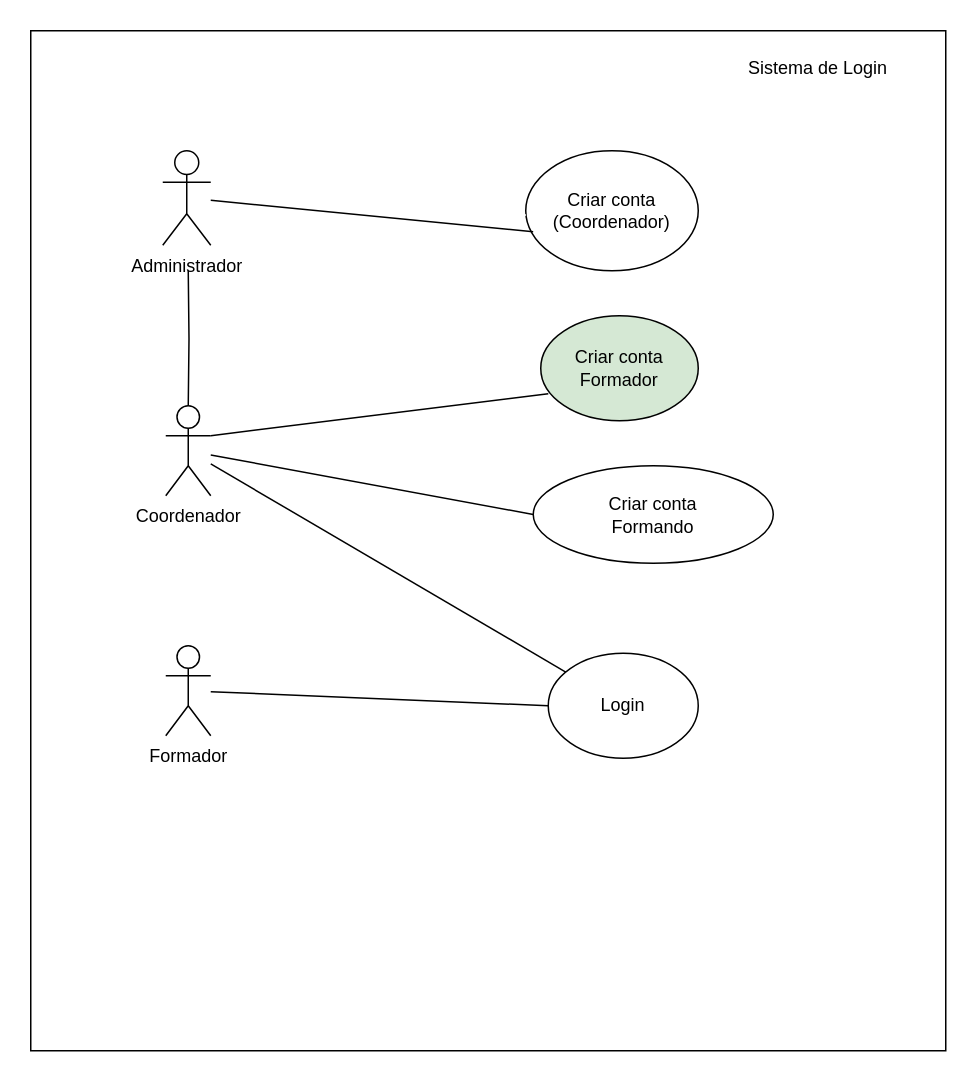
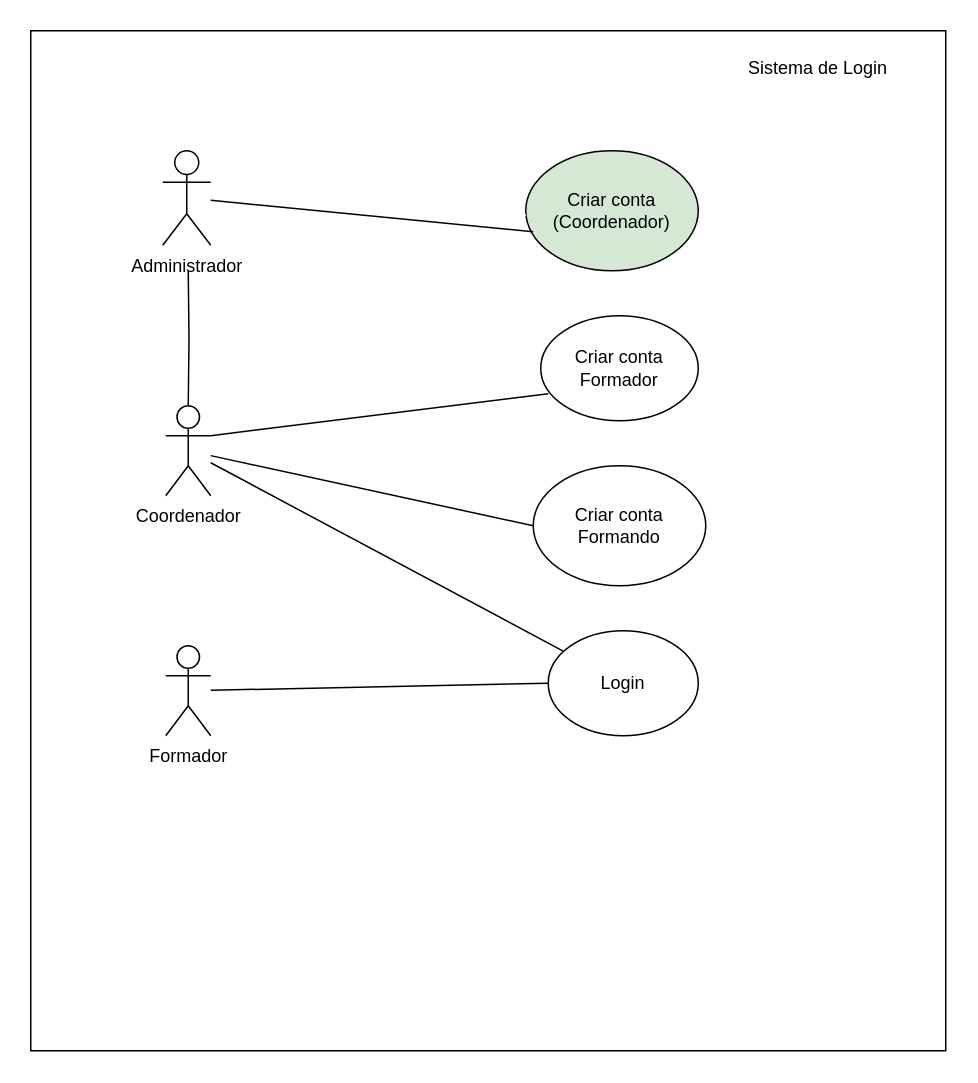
- <mxCell id="9" value="Criar conta&lt;br&gt;(Coordenador)" style="ellipse;whiteSpace=wrap;html=1;" parent="1" vertex="1"><mxGeometry x="350" y="100" width="115" height="80" as="geometry" /></mxCell>
+ <mxCell id="9" value="Criar conta&lt;br&gt;(Coordenador)" style="ellipse;whiteSpace=wrap;html=1;fillColor=#d5e8d4;" parent="1" vertex="1"><mxGeometry x="350" y="100" width="115" height="80" as="geometry" /></mxCell>
- <mxCell id="16" value="Criar conta Formador" style="ellipse;whiteSpace=wrap;html=1;fillColor=#d5e8d4;" parent="1" vertex="1"><mxGeometry x="360" y="210" width="105" height="70" as="geometry" /></mxCell>
+ <mxCell id="16" value="Criar conta Formador" style="ellipse;whiteSpace=wrap;html=1;" parent="1" vertex="1"><mxGeometry x="360" y="210" width="105" height="70" as="geometry" /></mxCell>
- <mxCell id="11" value="Criar conta&lt;br&gt;Formando" style="ellipse;whiteSpace=wrap;html=1;" parent="1" vertex="1"><mxGeometry x="355" y="310" width="160" height="65" as="geometry" /></mxCell>
+ <mxCell id="11" value="Criar conta&lt;br&gt;Formando" style="ellipse;whiteSpace=wrap;html=1;" parent="1" vertex="1"><mxGeometry x="355" y="310" width="115" height="80" as="geometry" /></mxCell>
- <mxCell id="8" value="Login" style="ellipse;whiteSpace=wrap;html=1;" parent="1" vertex="1"><mxGeometry x="365" y="435" width="100" height="70" as="geometry" /></mxCell>
+ <mxCell id="8" value="Login" style="ellipse;whiteSpace=wrap;html=1;" parent="1" vertex="1"><mxGeometry x="365" y="420" width="100" height="70" as="geometry" /></mxCell>
